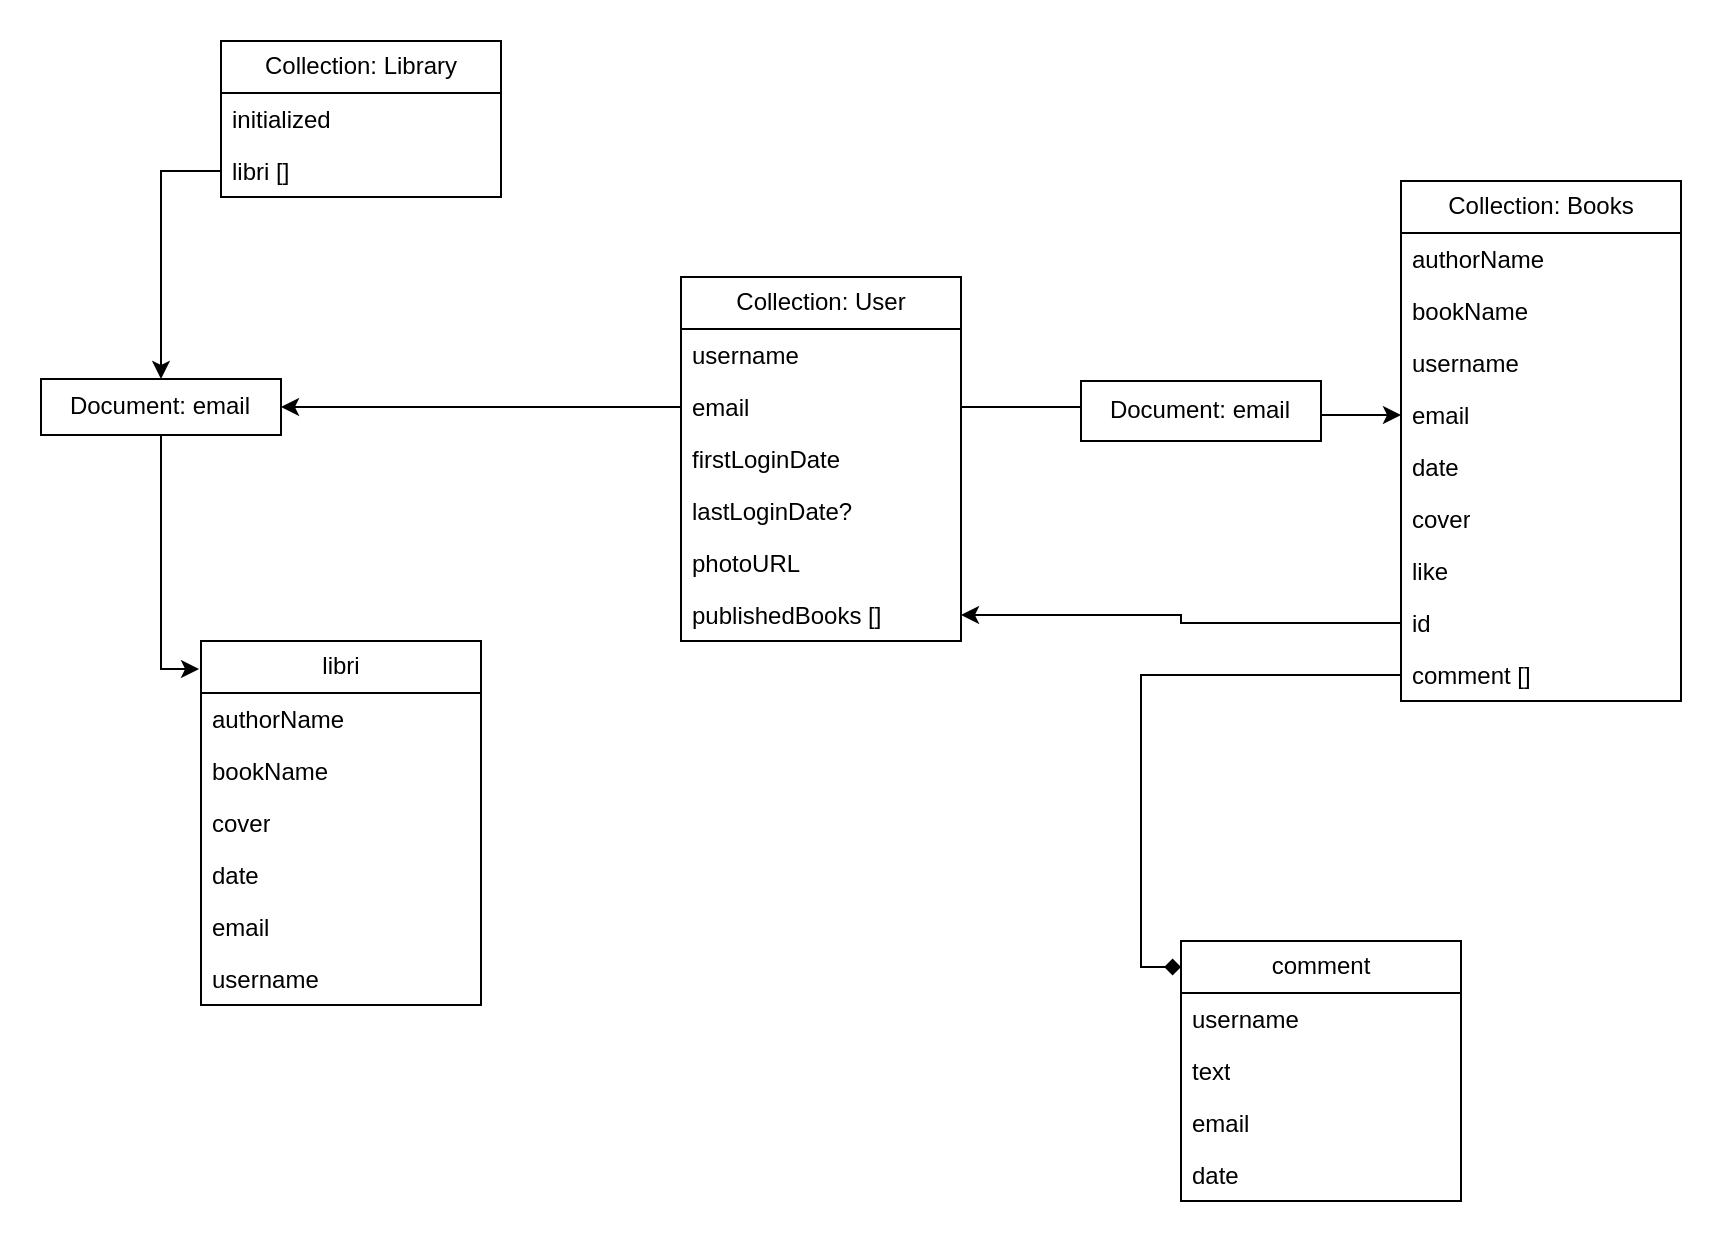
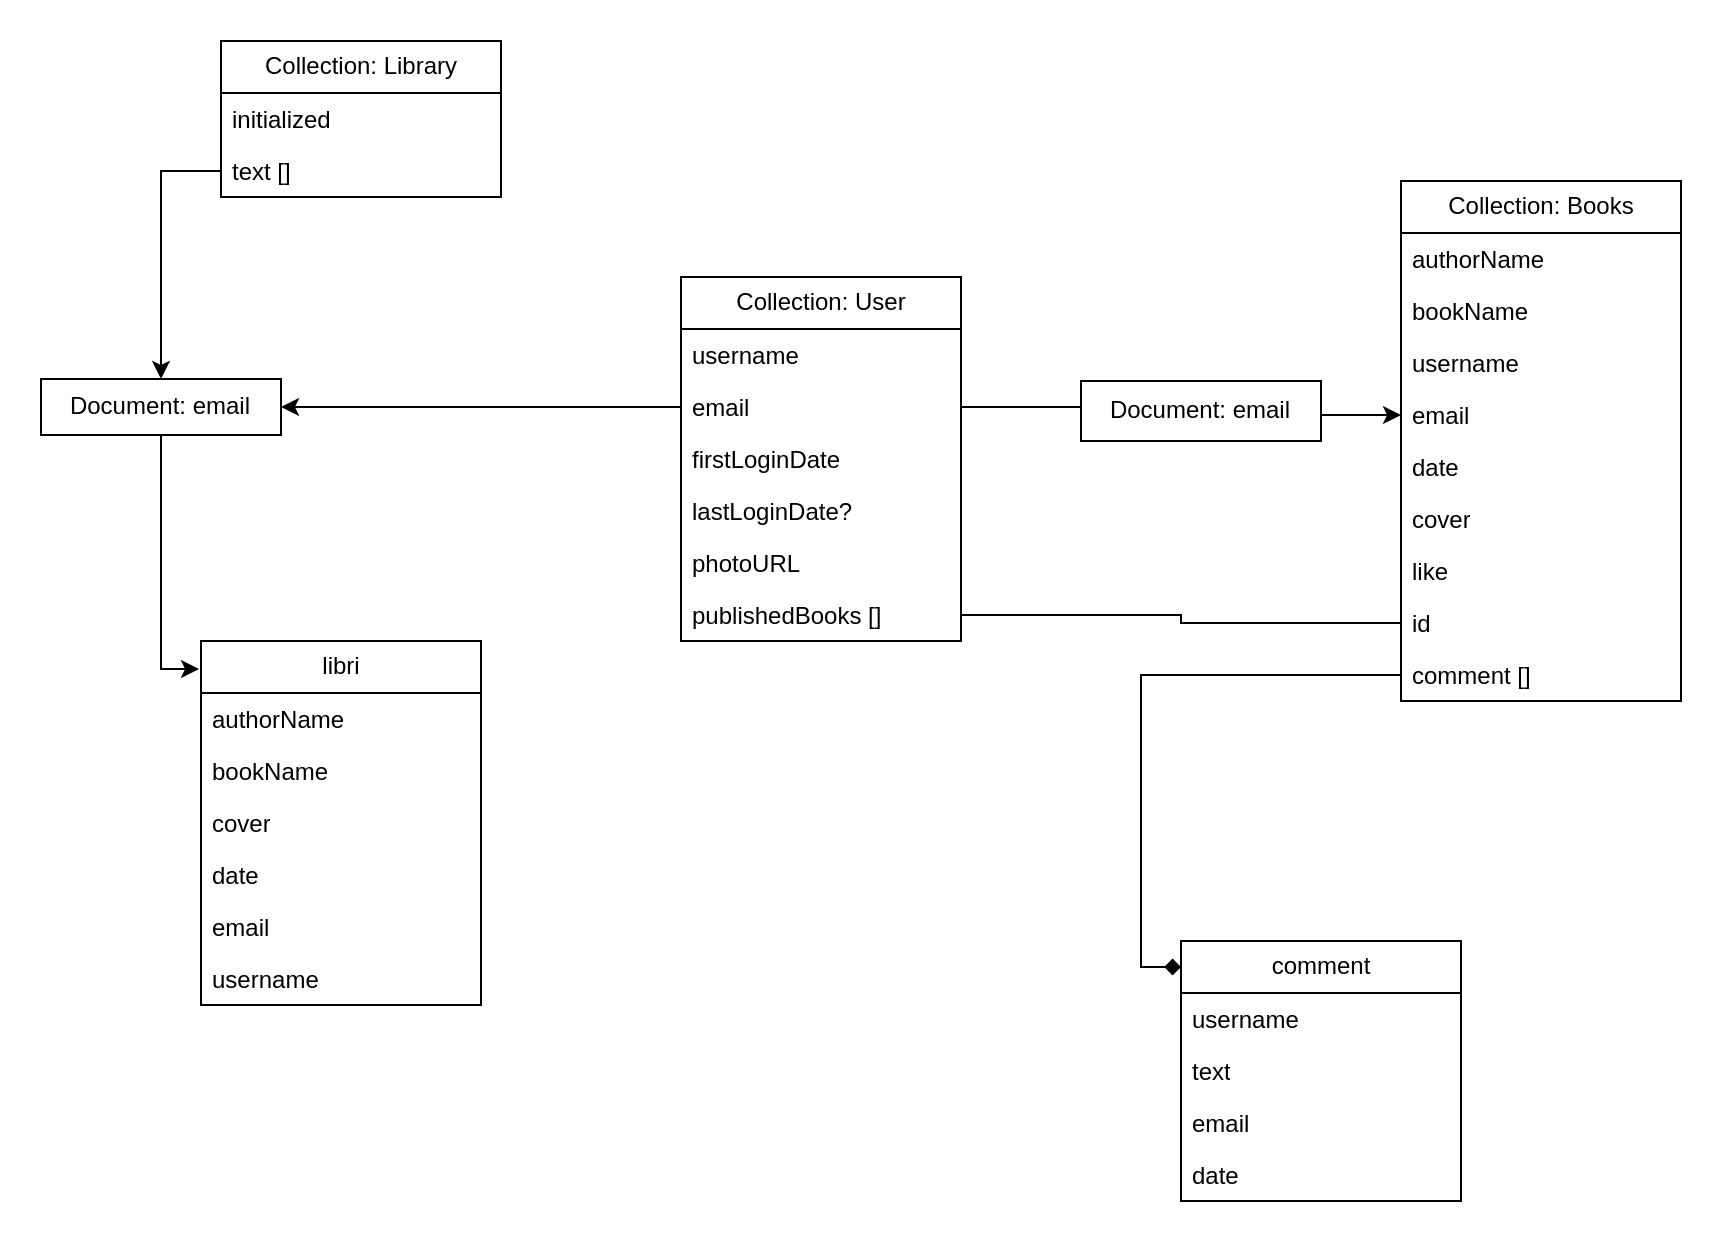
- <mxCell id="14" value="libri []" style="text;strokeColor=none;fillColor=none;align=left;verticalAlign=top;spacingLeft=4;spacingRight=4;overflow=hidden;rotatable=0;points=[[0,0.5],[1,0.5]];portConstraint=eastwest;whiteSpace=wrap;html=1;" vertex="1" parent="12"><mxGeometry y="52" width="140" height="26" as="geometry" /></mxCell>
+ <mxCell id="14" value="text []" style="text;strokeColor=none;fillColor=none;align=left;verticalAlign=top;spacingLeft=4;spacingRight=4;overflow=hidden;rotatable=0;points=[[0,0.5],[1,0.5]];portConstraint=eastwest;whiteSpace=wrap;html=1;" vertex="1" parent="12"><mxGeometry y="52" width="140" height="26" as="geometry" /></mxCell>
- <mxCell id="38" value="" style="edgeStyle=orthogonalEdgeStyle;rounded=0;orthogonalLoop=1;jettySize=auto;html=1;" edge="1" parent="1" source="10" target="21"><mxGeometry relative="1" as="geometry" /></mxCell>
+ <mxCell id="38" value="" style="edgeStyle=orthogonalEdgeStyle;rounded=0;orthogonalLoop=1;jettySize=auto;html=1;endArrow=none;" edge="1" parent="1" source="10" target="21"><mxGeometry relative="1" as="geometry" /></mxCell>
